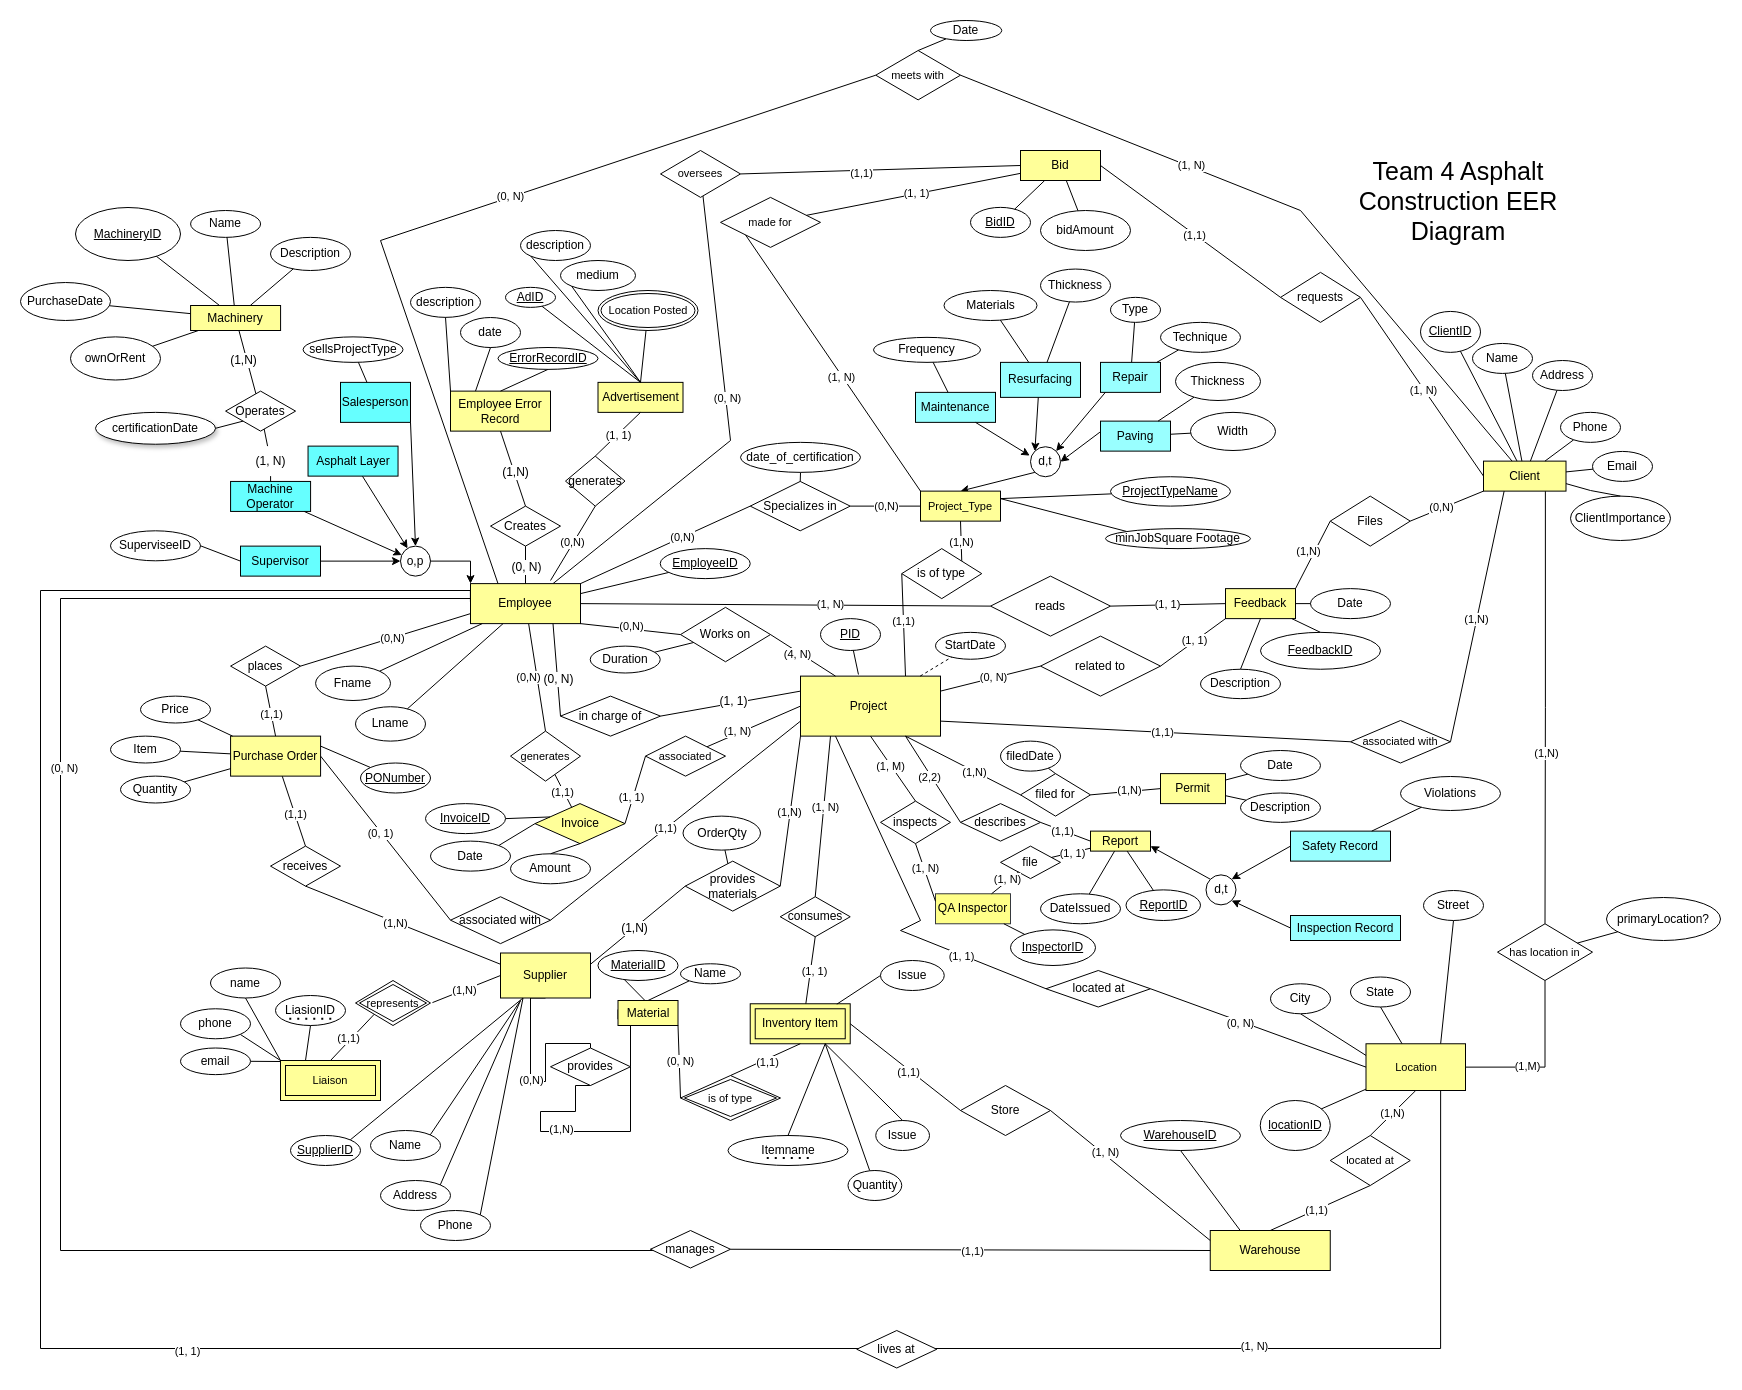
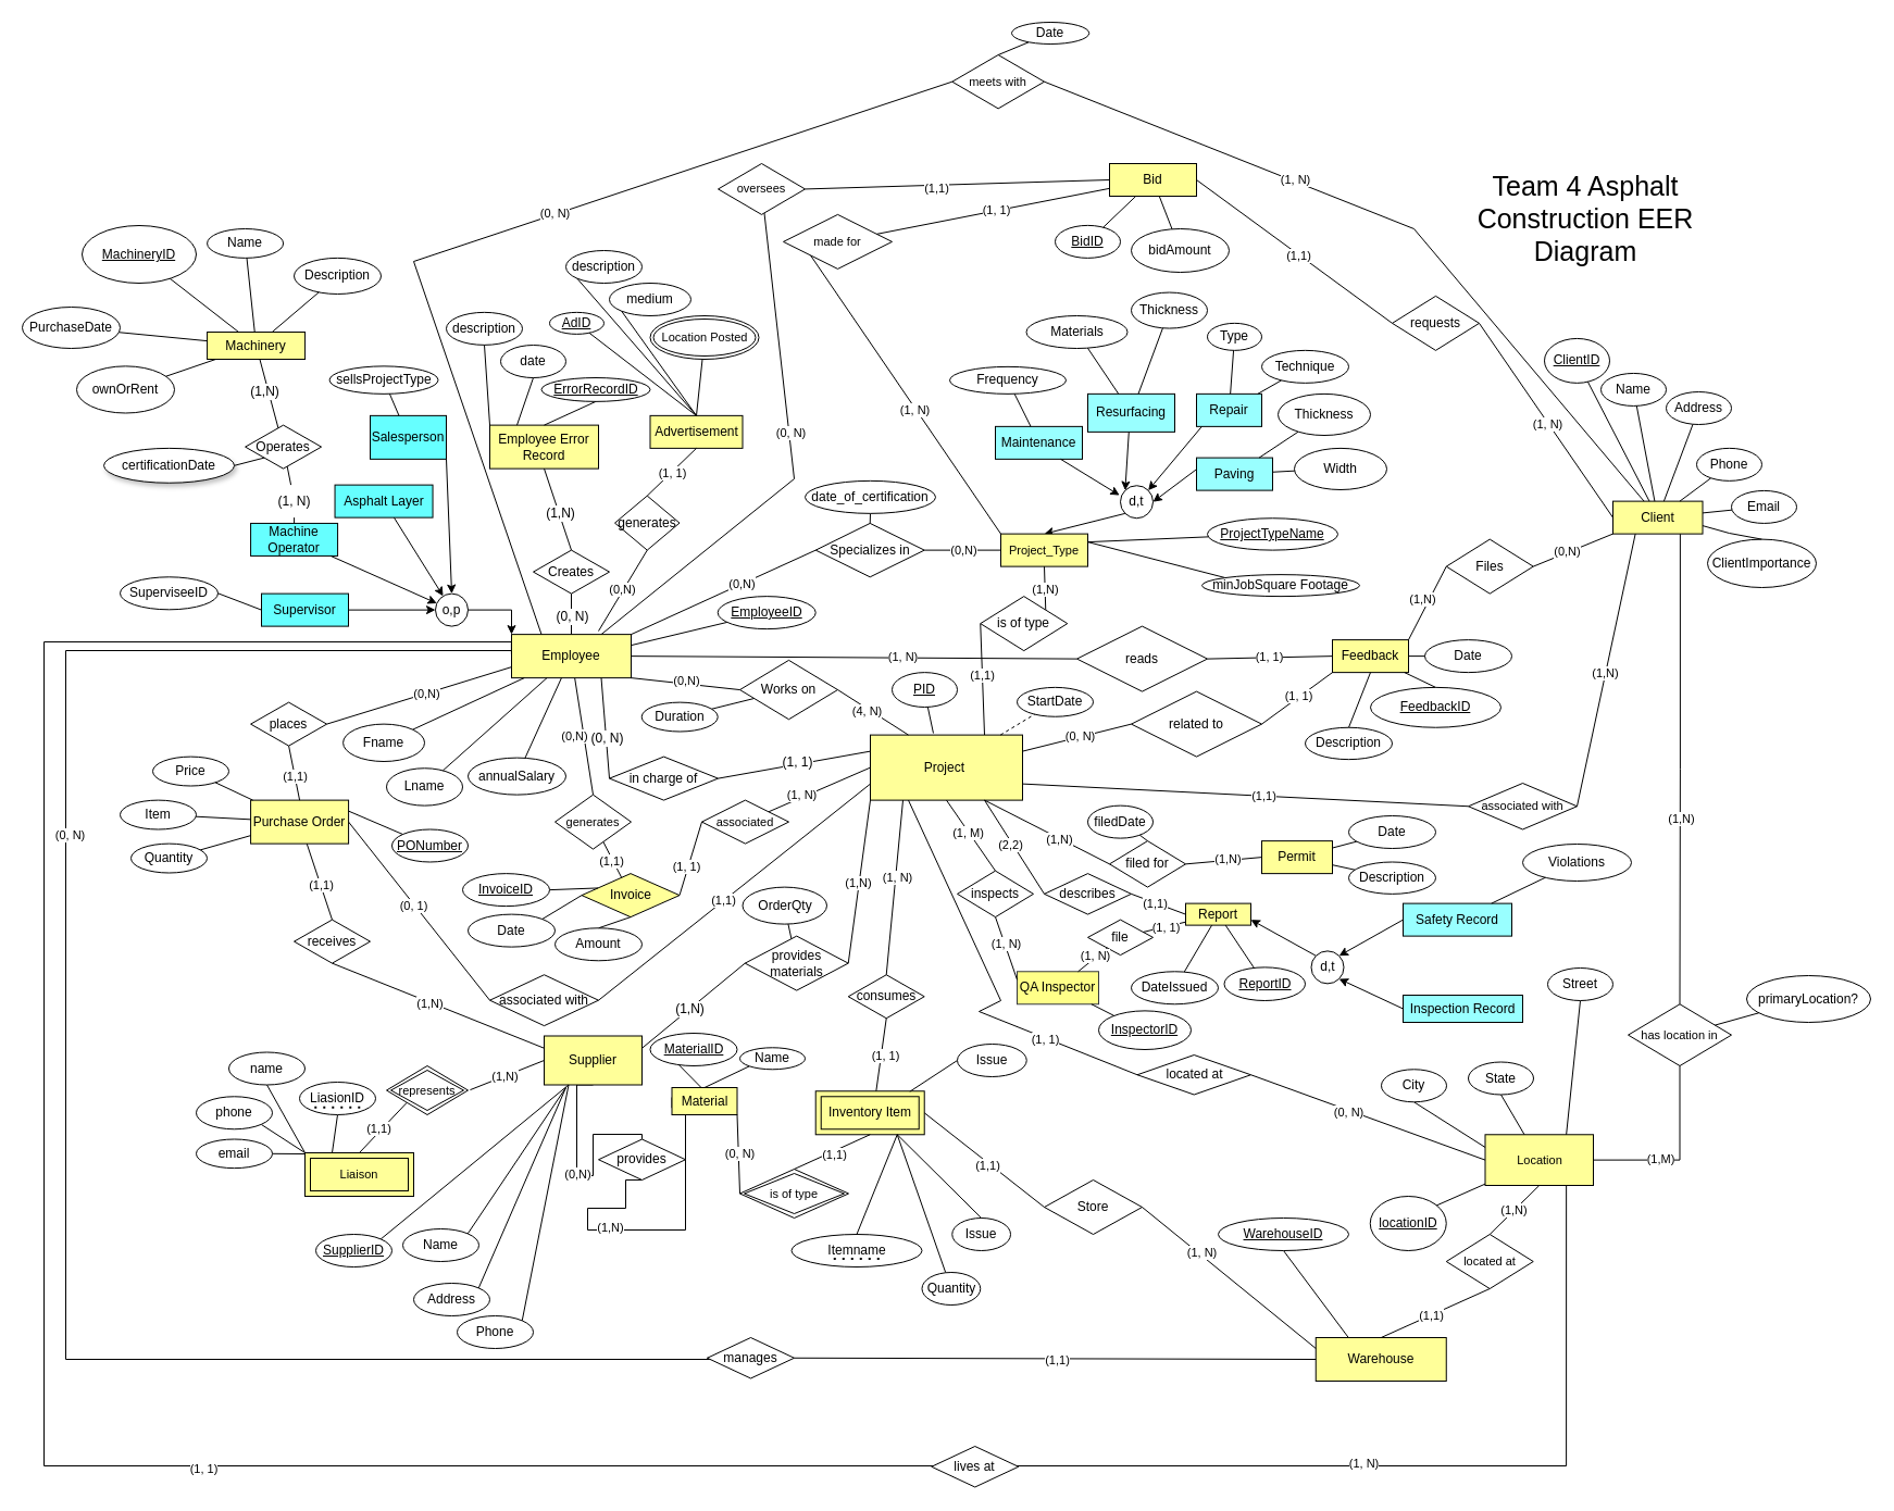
+ <mxCell id="263" value="" style="endArrow=none;html=1;rounded=0;" edge="1" parent="1" source="260" target="34"><mxGeometry width="50" height="50" relative="1" as="geometry"><mxPoint x="470" y="690" as="sourcePoint" /><mxPoint x="520" y="640" as="targetPoint" /></mxGeometry></mxCell>
+ <mxCell id="260" value="annualSalary" style="ellipse;whiteSpace=wrap;html=1;" vertex="1" parent="1"><mxGeometry x="430" y="696.62" width="90" height="34" as="geometry" /></mxCell>
